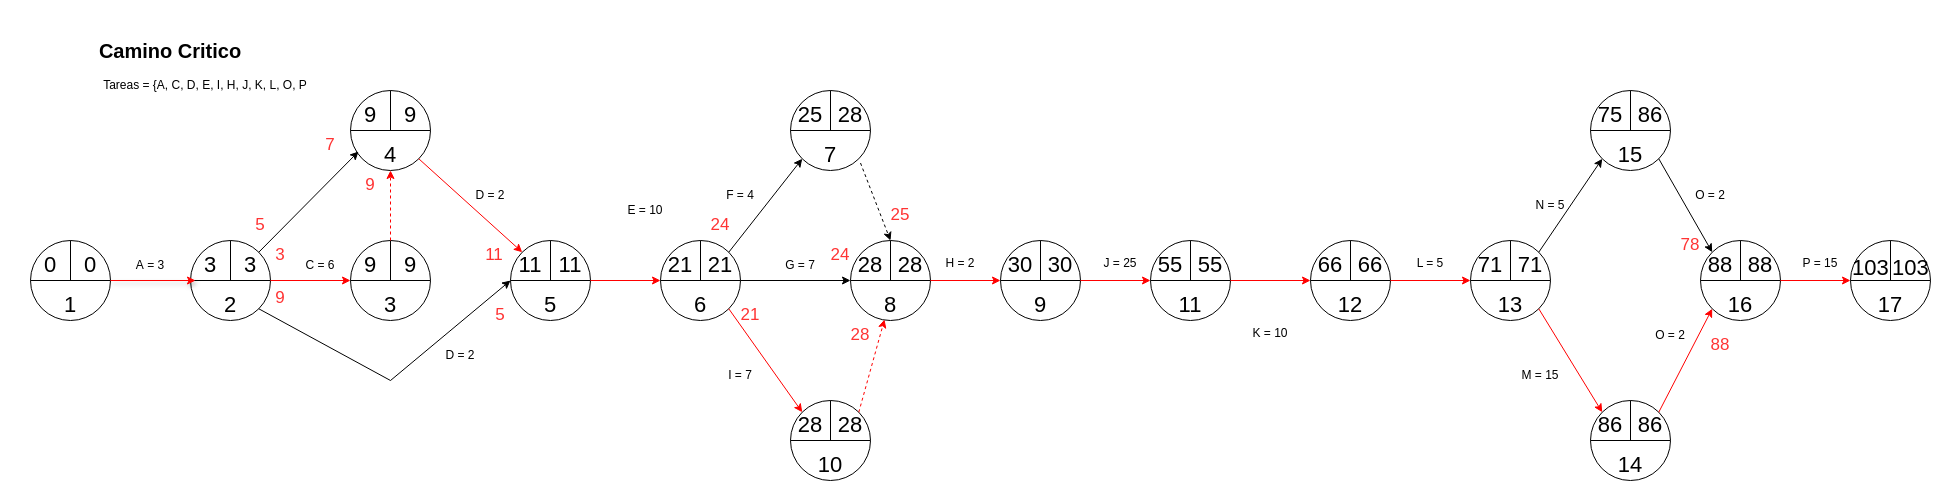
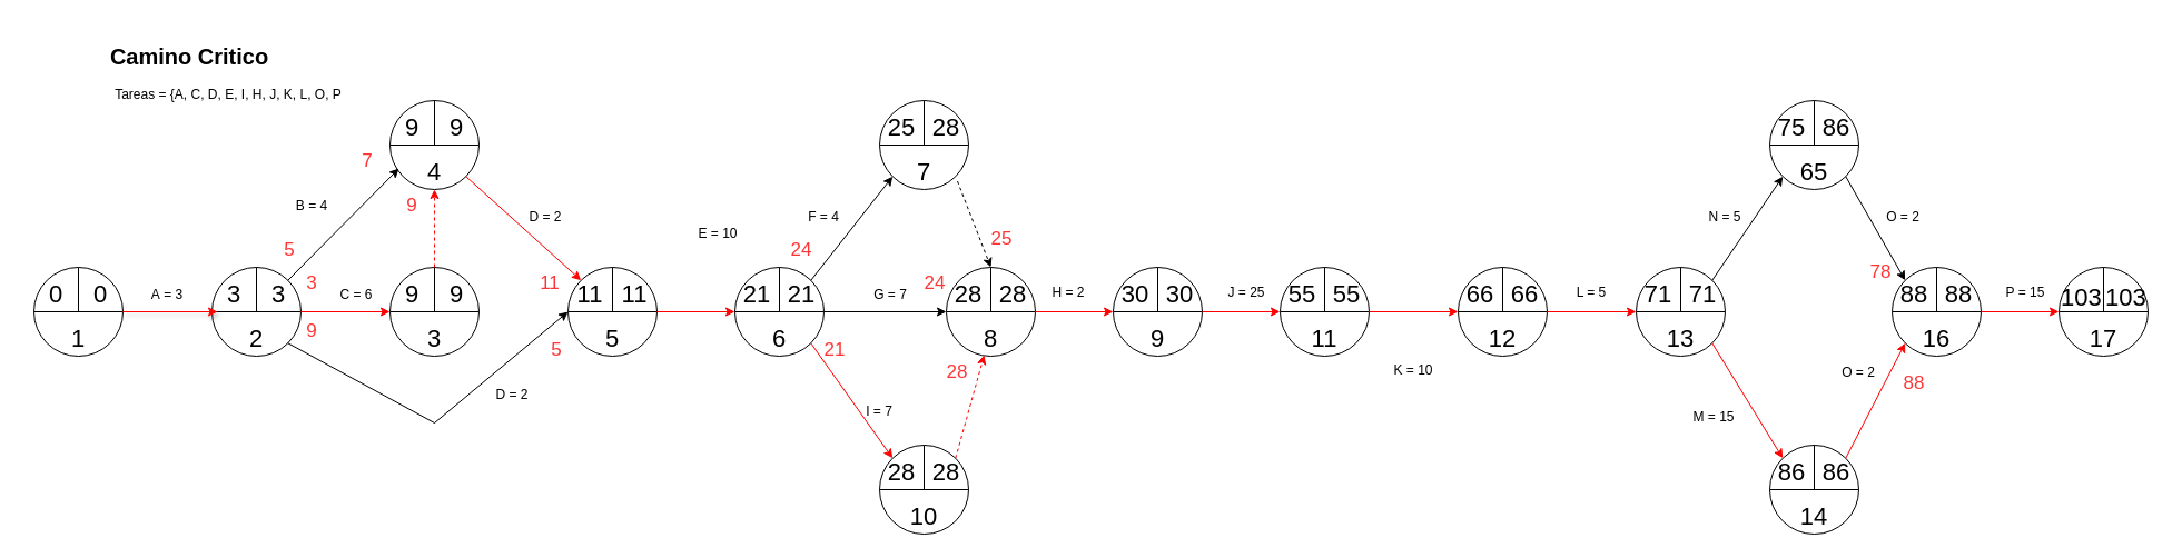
- <mxCell id="80" value="15" style="text;html=1;align=center;verticalAlign=middle;whiteSpace=wrap;rounded=0;fontSize=22;" parent="1" vertex="1"><mxGeometry x="1600" y="140" width="60" height="30" as="geometry" /></mxCell>
+ <mxCell id="80" value="65" style="text;html=1;align=center;verticalAlign=middle;whiteSpace=wrap;rounded=0;fontSize=22;" parent="1" vertex="1"><mxGeometry x="1600" y="140" width="60" height="30" as="geometry" /></mxCell>
+ <mxCell id="86" value="&lt;span style=&quot;background-color: initial;&quot;&gt;B = 4&lt;/span&gt;" style="text;html=1;align=center;verticalAlign=middle;whiteSpace=wrap;rounded=0;" parent="1" vertex="1"><mxGeometry x="250" y="170" width="60" height="30" as="geometry" /></mxCell>
- <mxCell id="111" value="&lt;span style=&quot;background-color: initial;&quot;&gt;N = 5&lt;/span&gt;" style="text;html=1;align=center;verticalAlign=middle;whiteSpace=wrap;rounded=0;" vertex="1" parent="1"><mxGeometry x="1520" y="190" width="60" height="30" as="geometry" /></mxCell>
+ <mxCell id="111" value="&lt;span style=&quot;background-color: initial;&quot;&gt;N = 5&lt;/span&gt;" style="text;html=1;align=center;verticalAlign=middle;whiteSpace=wrap;rounded=0;" vertex="1" parent="1"><mxGeometry x="1520" y="180" width="60" height="30" as="geometry" /></mxCell>
- <mxCell id="106" value="&lt;span style=&quot;background-color: initial;&quot;&gt;I = 7&lt;/span&gt;" style="text;html=1;align=center;verticalAlign=middle;whiteSpace=wrap;rounded=0;" vertex="1" parent="1"><mxGeometry x="710" y="360" width="60" height="30" as="geometry" /></mxCell>
+ <mxCell id="106" value="&lt;span style=&quot;background-color: initial;&quot;&gt;I = 7&lt;/span&gt;" style="text;html=1;align=center;verticalAlign=middle;whiteSpace=wrap;rounded=0;" vertex="1" parent="1"><mxGeometry x="760" y="355" width="60" height="30" as="geometry" /></mxCell>
